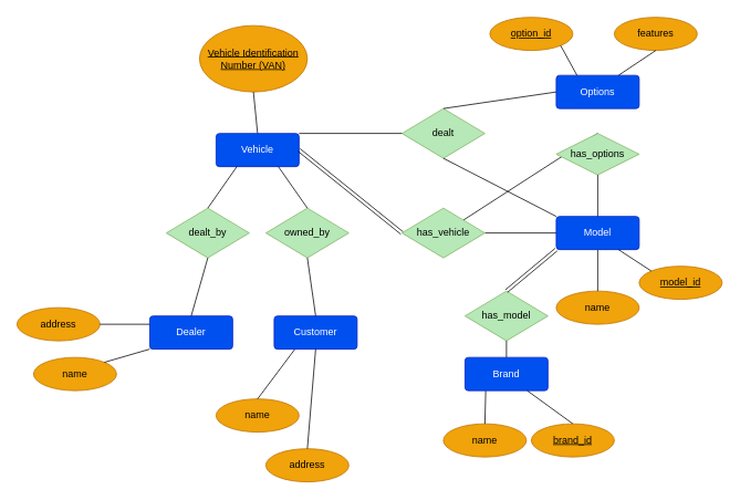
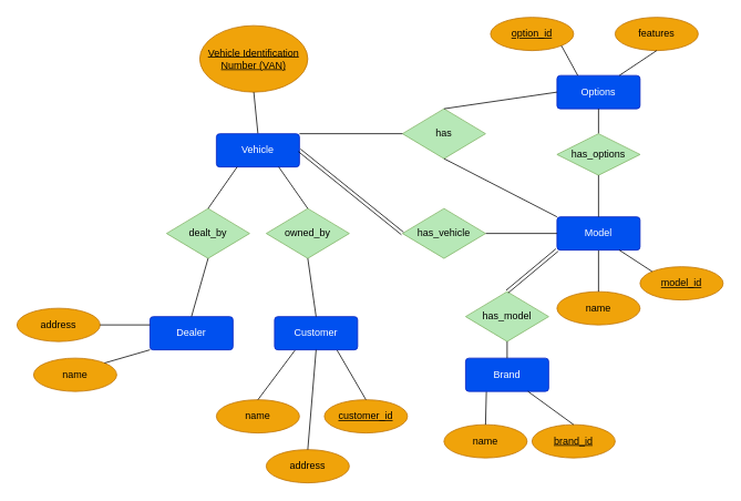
- <mxCell id="45" value="dealt" style="shape=rhombus;perimeter=rhombusPerimeter;whiteSpace=wrap;html=1;align=center;fillColor=#B7E8B7;strokeColor=#82b366;fontColor=#000000;" parent="1" vertex="1"><mxGeometry x="484" y="130" width="100" height="60" as="geometry" /></mxCell>
+ <mxCell id="45" value="has" style="shape=rhombus;perimeter=rhombusPerimeter;whiteSpace=wrap;html=1;align=center;fillColor=#B7E8B7;strokeColor=#82b366;fontColor=#000000;" parent="1" vertex="1"><mxGeometry x="484" y="130" width="100" height="60" as="geometry" /></mxCell>
- <mxCell id="20" value="" style="endArrow=none;html=1;rounded=0;exitX=0.5;exitY=0;exitDx=0;exitDy=0;" parent="1" source="34" target="36" edge="1"><mxGeometry relative="1" as="geometry"><mxPoint x="600" y="210" as="sourcePoint" /><mxPoint x="760" y="210" as="targetPoint" /></mxGeometry></mxCell>
+ <mxCell id="20" value="" style="endArrow=none;html=1;rounded=0;entryX=0.5;entryY=1;entryDx=0;entryDy=0;exitX=0.5;exitY=0;exitDx=0;exitDy=0;" parent="1" source="34" target="16" edge="1"><mxGeometry relative="1" as="geometry"><mxPoint x="600" y="210" as="sourcePoint" /><mxPoint x="760" y="210" as="targetPoint" /></mxGeometry></mxCell>
+ <mxCell id="13" value="" style="endArrow=none;html=1;rounded=0;entryX=0.5;entryY=0;entryDx=0;entryDy=0;exitX=0.75;exitY=1;exitDx=0;exitDy=0;" parent="1" source="18" target="10" edge="1"><mxGeometry relative="1" as="geometry"><mxPoint x="514" y="520" as="sourcePoint" /><mxPoint x="618.64" y="494.14" as="targetPoint" /></mxGeometry></mxCell>
+ <mxCell id="10" value="&lt;u&gt;customer_id&lt;/u&gt;" style="ellipse;whiteSpace=wrap;html=1;align=center;fillColor=#f0a30a;fontColor=#000000;strokeColor=#BD7000;" parent="1" vertex="1"><mxGeometry x="390" y="480" width="100" height="40" as="geometry" /></mxCell>
